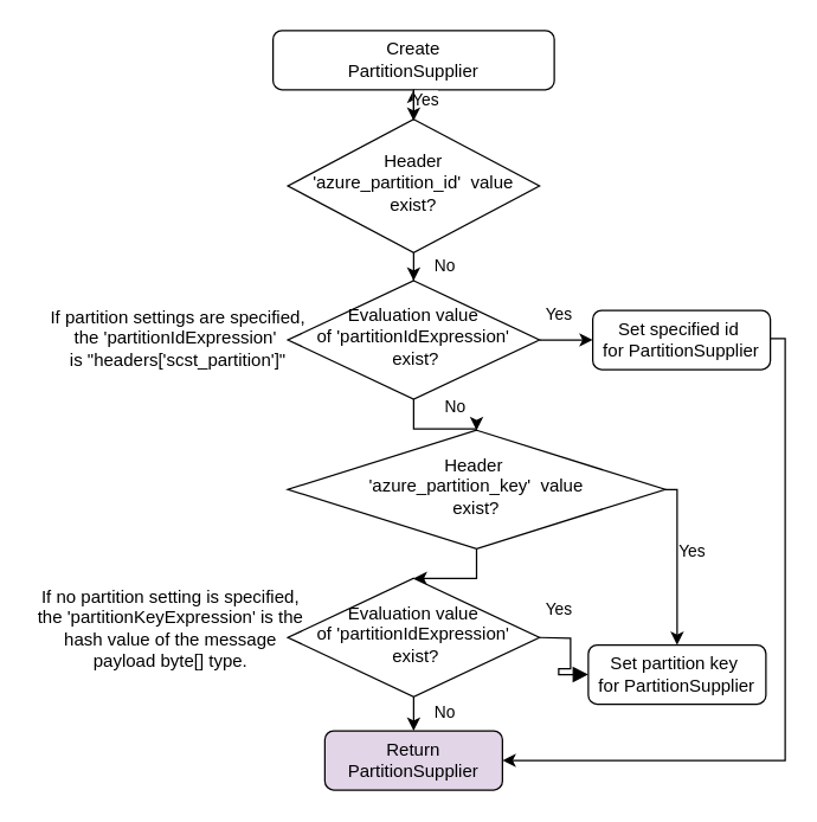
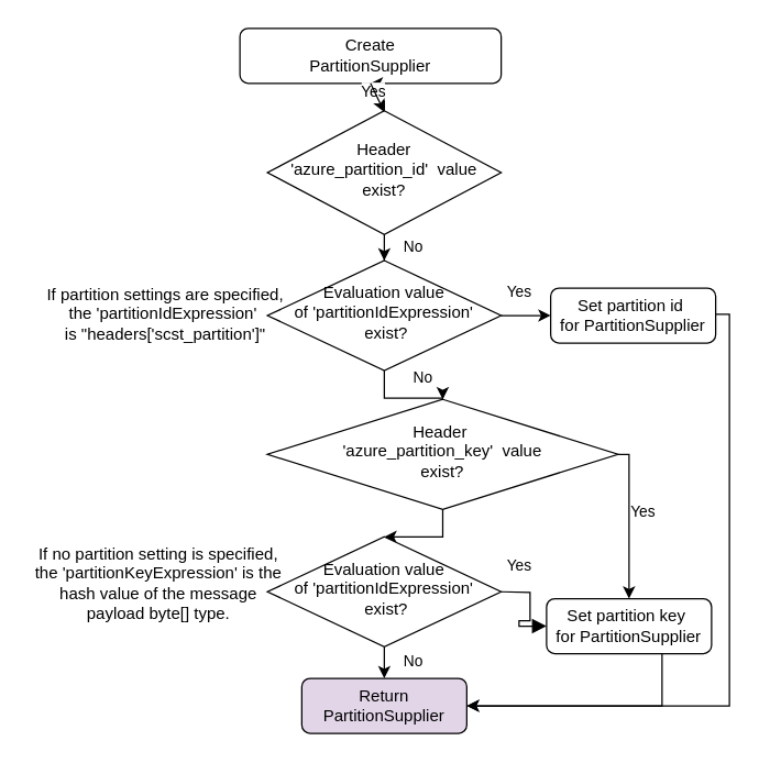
- <mxCell id="2" value="Create&lt;br&gt;PartitionSupplier" style="rounded=1;whiteSpace=wrap;html=1;fontSize=12;glass=0;strokeWidth=1;shadow=0;" parent="1" vertex="1"><mxGeometry x="184" y="20" width="190" height="40" as="geometry" /></mxCell>
+ <mxCell id="2" value="Create&lt;br&gt;PartitionSupplier" style="rounded=1;whiteSpace=wrap;html=1;fontSize=12;glass=0;strokeWidth=1;shadow=0;" parent="1" vertex="1"><mxGeometry x="174" y="20" width="190" height="40" as="geometry" /></mxCell>
- <mxCell id="15" value="Set specified id&amp;nbsp;&lt;br&gt;for PartitionSupplier" style="rounded=1;whiteSpace=wrap;html=1;fontSize=12;glass=0;strokeWidth=1;shadow=0;" parent="1" vertex="1"><mxGeometry x="400" y="209" width="120" height="40" as="geometry" /></mxCell>
+ <mxCell id="15" value="Set partition id&amp;nbsp;&lt;br&gt;for PartitionSupplier" style="rounded=1;whiteSpace=wrap;html=1;fontSize=12;glass=0;strokeWidth=1;shadow=0;" parent="1" vertex="1"><mxGeometry x="400" y="209" width="120" height="40" as="geometry" /></mxCell>
+ <mxCell id="19" style="edgeStyle=orthogonalEdgeStyle;rounded=0;orthogonalLoop=1;jettySize=auto;html=1;entryX=1;entryY=0.5;entryDx=0;entryDy=0;" parent="1" source="20" target="9" edge="1"><mxGeometry relative="1" as="geometry"><Array as="points"><mxPoint x="481" y="513" /></Array></mxGeometry></mxCell>
